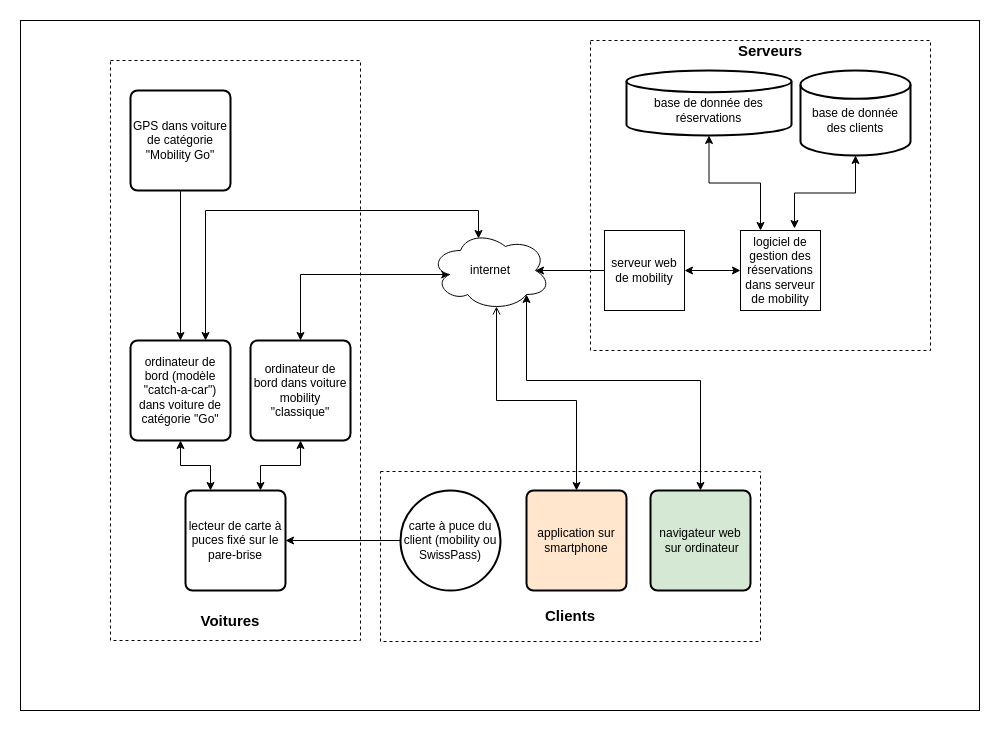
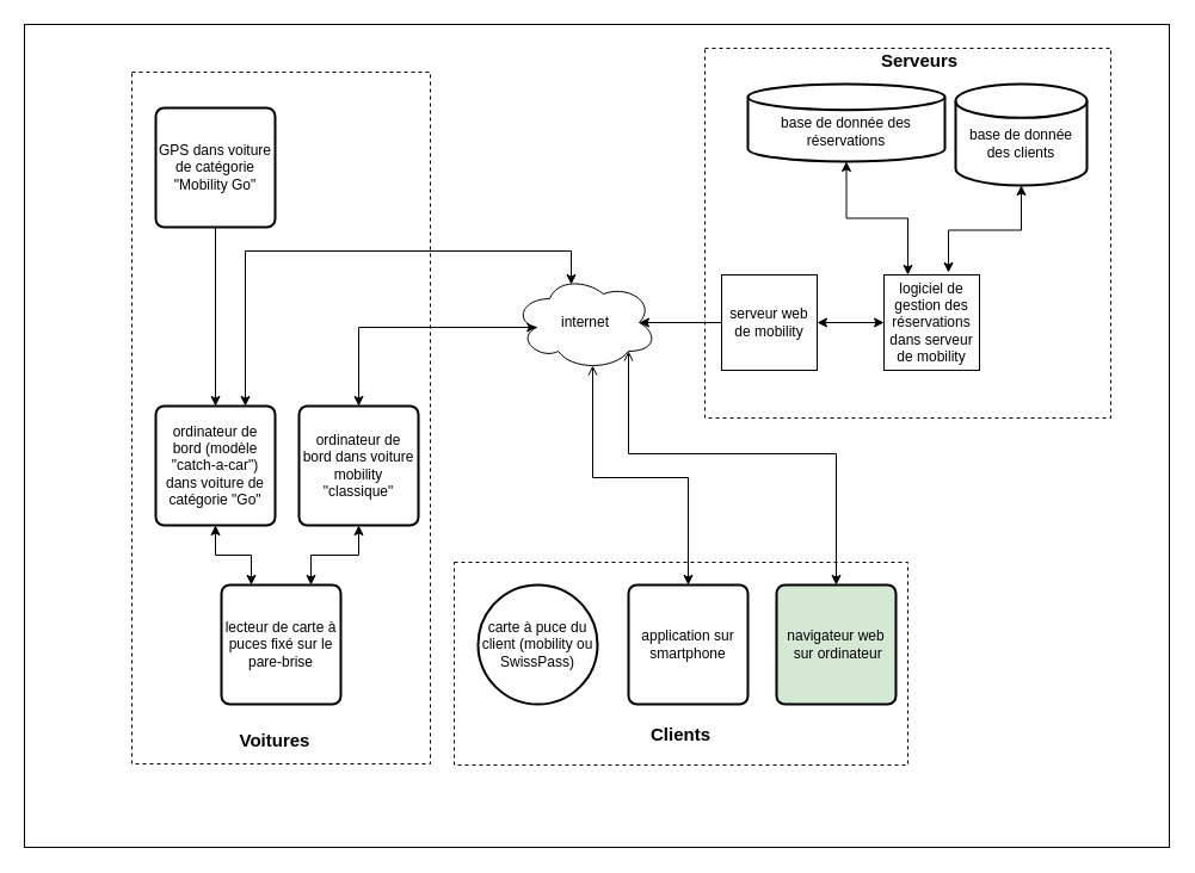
- <mxCell id="11" style="edgeStyle=orthogonalEdgeStyle;rounded=0;orthogonalLoop=1;jettySize=auto;html=1;exitX=0.5;exitY=0;exitDx=0;exitDy=0;entryX=0.8;entryY=0.8;entryDx=0;entryDy=0;entryPerimeter=0;startArrow=classic;startFill=1;endArrow=classic;endFill=1;" edge="1" parent="1" source="12" target="18"><mxGeometry relative="1" as="geometry"><Array as="points"><mxPoint x="700" y="380" /><mxPoint x="526" y="380" /></Array></mxGeometry></mxCell>
+ <mxCell id="11" style="edgeStyle=orthogonalEdgeStyle;rounded=0;orthogonalLoop=1;jettySize=auto;html=1;exitX=0.5;exitY=0;exitDx=0;exitDy=0;entryX=0.8;entryY=0.8;entryDx=0;entryDy=0;entryPerimeter=0;startArrow=classic;startFill=1;endArrow=open;endFill=1;" edge="1" parent="1" source="12" target="18"><mxGeometry relative="1" as="geometry"><Array as="points"><mxPoint x="700" y="380" /><mxPoint x="526" y="380" /></Array></mxGeometry></mxCell>
- <mxCell id="31" style="edgeStyle=orthogonalEdgeStyle;rounded=0;orthogonalLoop=1;jettySize=auto;html=1;exitX=1;exitY=0.5;exitDx=0;exitDy=0;startArrow=classic;startFill=1;endArrow=none;endFill=0;" edge="1" parent="1" source="32" target="30"><mxGeometry relative="1" as="geometry" /></mxCell>
- <mxCell id="10" value="application sur smartphone" style="rounded=1;whiteSpace=wrap;html=1;absoluteArcSize=1;arcSize=14;strokeWidth=2;fillColor=#ffe6cc;" parent="1" vertex="1"><mxGeometry x="526" y="490" width="100" height="100" as="geometry" /></mxCell>
+ <mxCell id="10" value="application sur smartphone" style="rounded=1;whiteSpace=wrap;html=1;absoluteArcSize=1;arcSize=14;strokeWidth=2;" parent="1" vertex="1"><mxGeometry x="526" y="490" width="100" height="100" as="geometry" /></mxCell>
